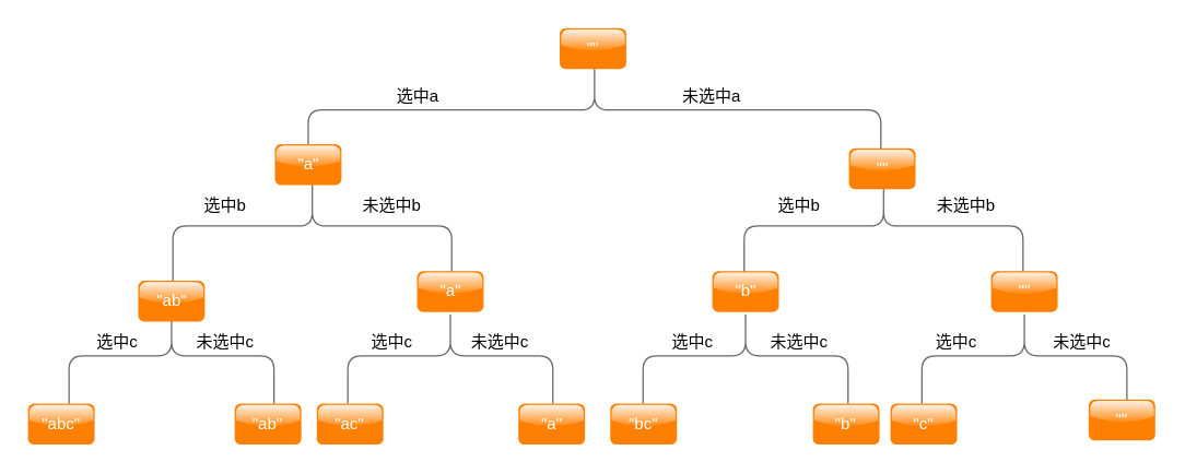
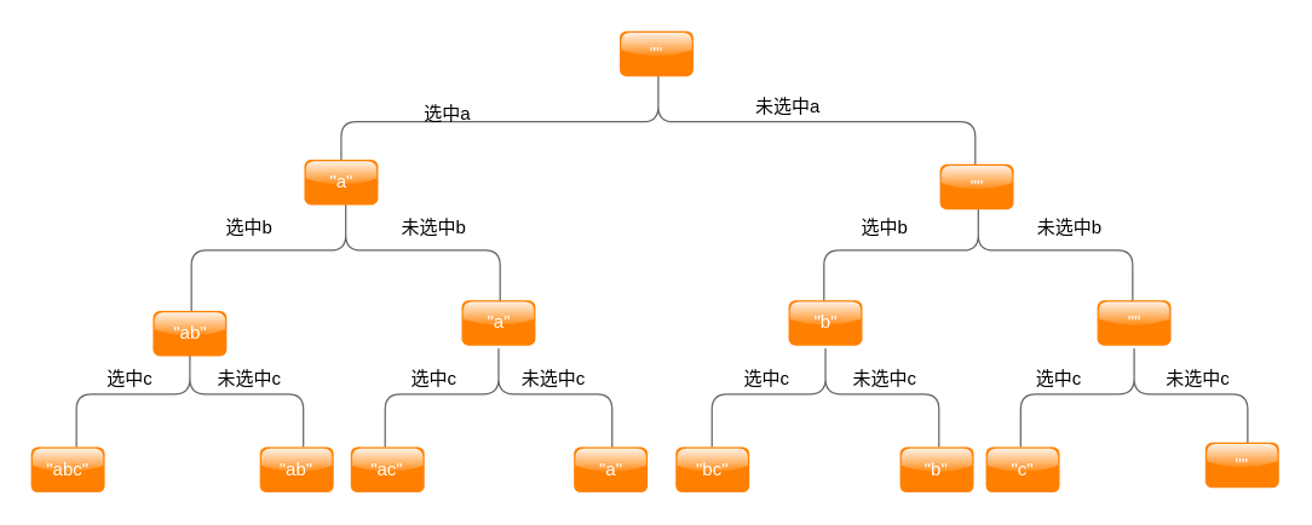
- <mxCell id="9" value="选中a" style="text;html=1;align=center;verticalAlign=middle;resizable=0;points=[];autosize=1;strokeColor=none;fillColor=none;" vertex="1" parent="1"><mxGeometry x="280" y="55" width="50" height="30" as="geometry" /></mxCell>
+ <mxCell id="9" value="选中a" style="text;html=1;align=center;verticalAlign=middle;resizable=0;points=[];autosize=1;strokeColor=none;fillColor=none;" vertex="1" parent="1"><mxGeometry x="270" y="60" width="50" height="30" as="geometry" /></mxCell>
